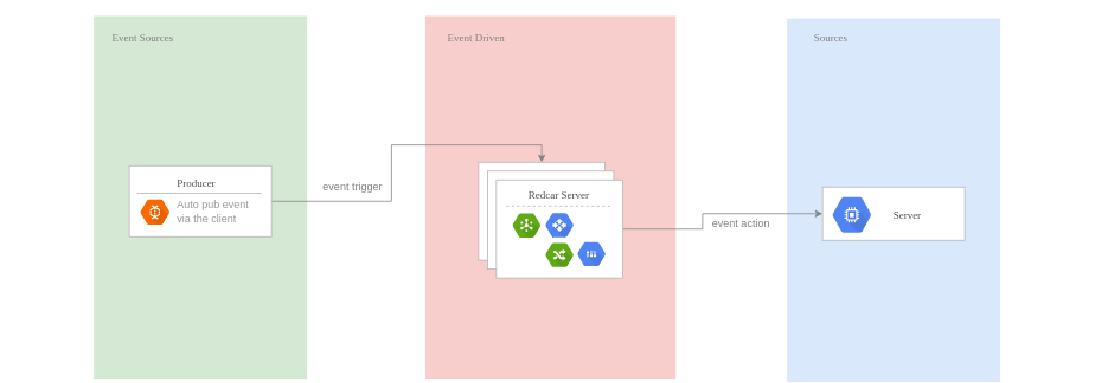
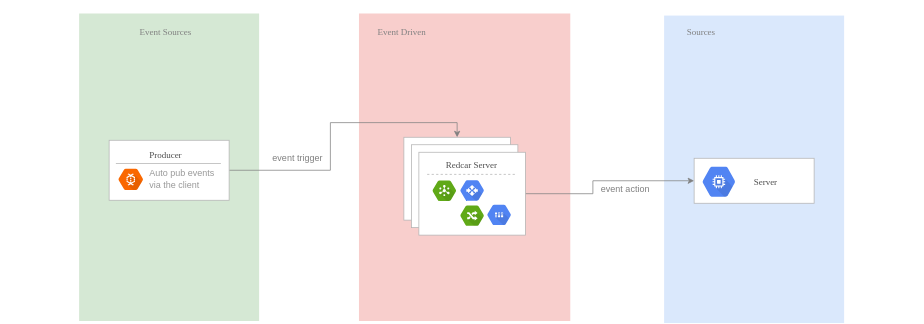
- <mxCell id="5" value="&lt;font color=&quot;#808080&quot; style=&quot;font-size: 12px&quot; face=&quot;Verdana&quot;&gt;Event Sources&lt;/font&gt;" style="text;html=1;align=center;verticalAlign=middle;resizable=0;points=[];autosize=1;strokeColor=none;fillColor=none;" vertex="1" parent="1"><mxGeometry x="110" y="31.5" width="100" height="20" as="geometry" /></mxCell>
+ <mxCell id="5" value="&lt;font color=&quot;#808080&quot; style=&quot;font-size: 12px&quot; face=&quot;Verdana&quot;&gt;Event Sources&lt;/font&gt;" style="text;html=1;align=center;verticalAlign=middle;resizable=0;points=[];autosize=1;strokeColor=none;fillColor=none;" vertex="1" parent="1"><mxGeometry x="170" y="31.5" width="100" height="20" as="geometry" /></mxCell>
- <mxCell id="28" value="&lt;font color=&quot;#999999&quot;&gt;Auto pub event&lt;br&gt;via the client&lt;/font&gt;" style="text;html=1;align=left;verticalAlign=middle;resizable=0;points=[];autosize=1;strokeColor=none;fillColor=none;" vertex="1" parent="1"><mxGeometry x="197" y="222.75" width="100" height="30" as="geometry" /></mxCell>
+ <mxCell id="28" value="&lt;font color=&quot;#999999&quot;&gt;Auto pub events&lt;br&gt;via the client&lt;/font&gt;" style="text;html=1;align=left;verticalAlign=middle;resizable=0;points=[];autosize=1;strokeColor=none;fillColor=none;" vertex="1" parent="1"><mxGeometry x="197" y="222.75" width="100" height="30" as="geometry" /></mxCell>
